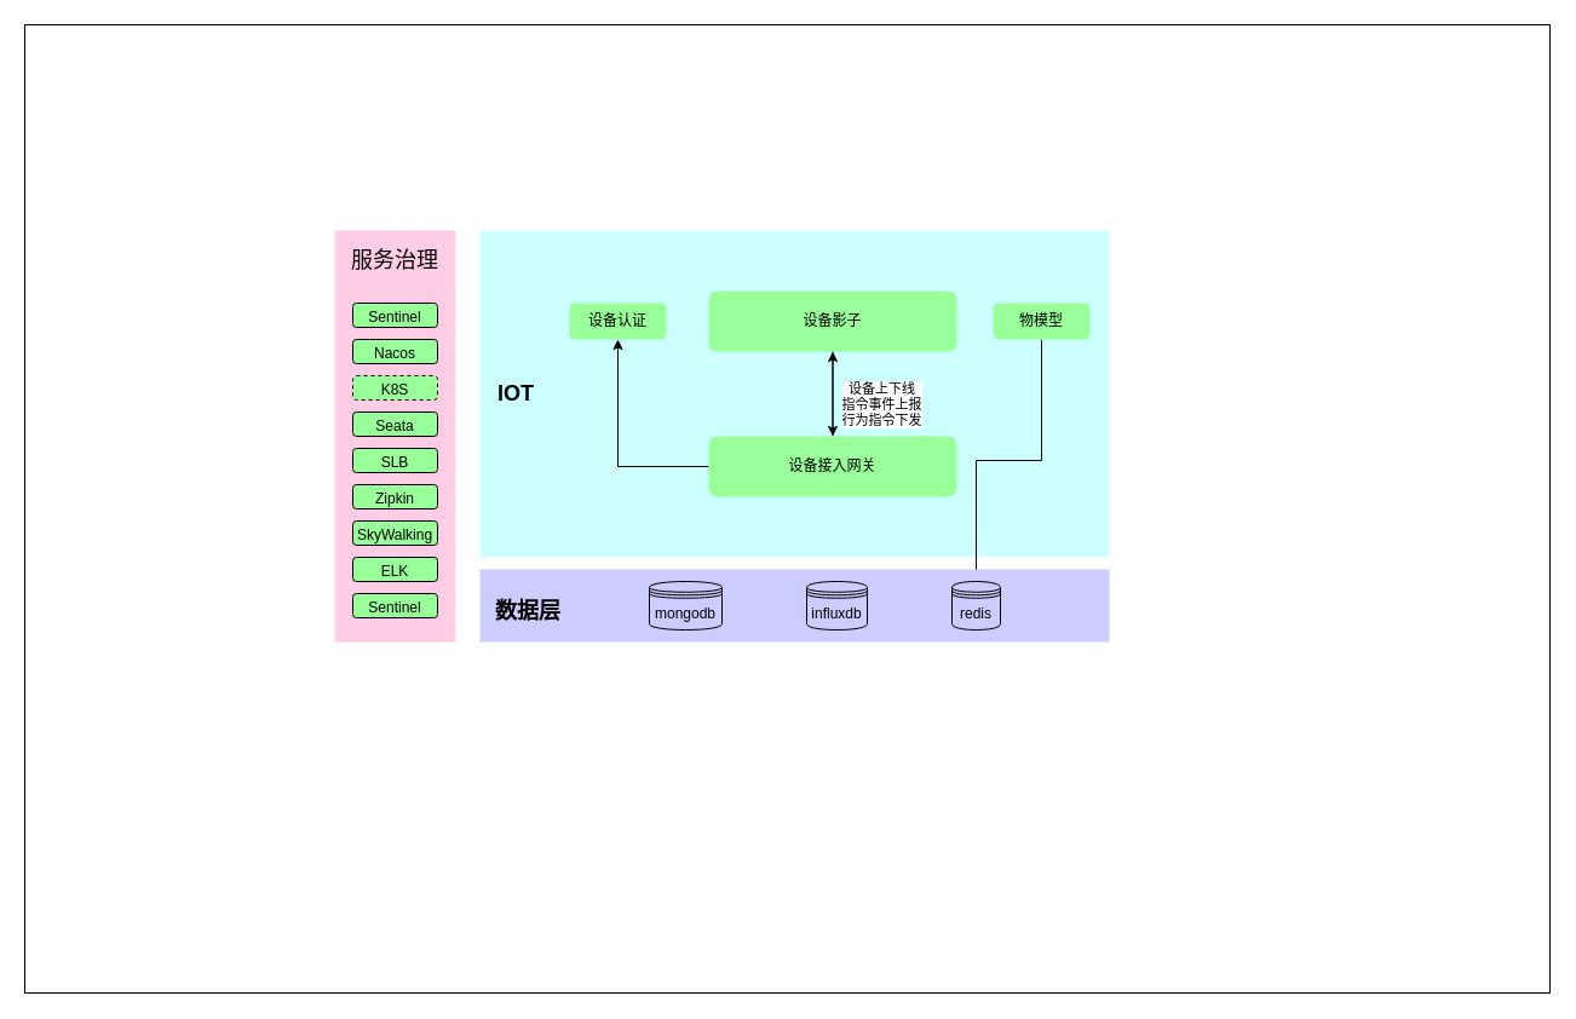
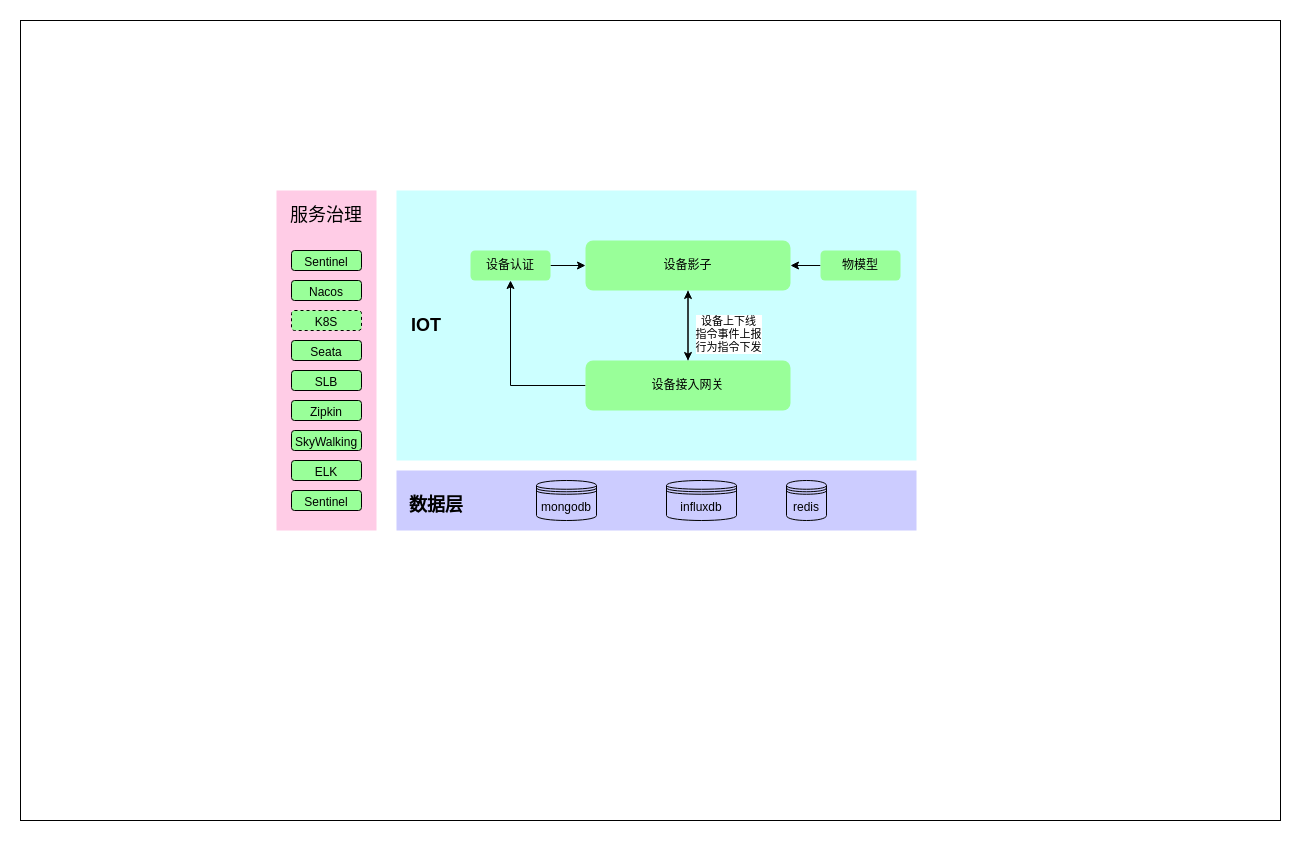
+ <mxCell id="14" style="edgeStyle=orthogonalEdgeStyle;rounded=0;orthogonalLoop=1;jettySize=auto;html=1;entryX=0;entryY=0.5;entryDx=0;entryDy=0;" edge="1" parent="1" source="15" target="18"><mxGeometry relative="1" as="geometry" /></mxCell>
- <mxCell id="19" value="" style="edgeStyle=orthogonalEdgeStyle;rounded=0;orthogonalLoop=1;jettySize=auto;html=1;" edge="1" parent="1" source="20" target="24"><mxGeometry relative="1" as="geometry" /></mxCell>
+ <mxCell id="19" value="" style="edgeStyle=orthogonalEdgeStyle;rounded=0;orthogonalLoop=1;jettySize=auto;html=1;" edge="1" parent="1" source="20" target="18"><mxGeometry relative="1" as="geometry" /></mxCell>
- <mxCell id="23" value="influxdb" style="shape=datastore;whiteSpace=wrap;html=1;fillColor=#CCCCFF;strokeColor=default;" vertex="1" parent="1"><mxGeometry x="666" y="480" width="50" height="40" as="geometry" /></mxCell>
+ <mxCell id="23" value="influxdb" style="shape=datastore;whiteSpace=wrap;html=1;fillColor=#CCCCFF;strokeColor=default;" vertex="1" parent="1"><mxGeometry x="666" y="480" width="70" height="40" as="geometry" /></mxCell>
